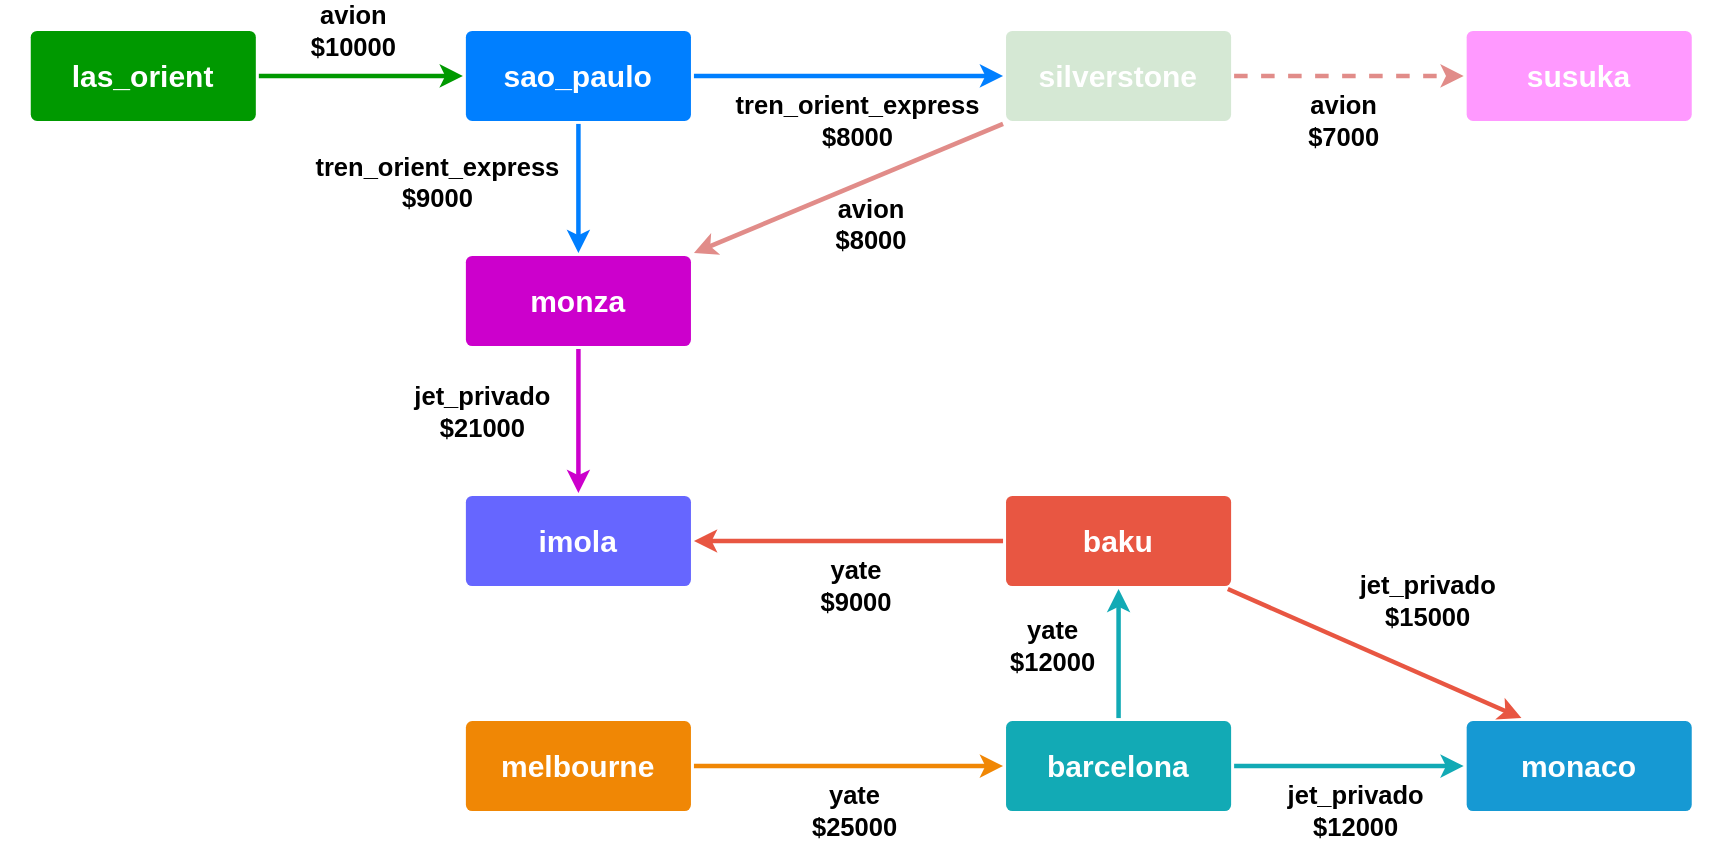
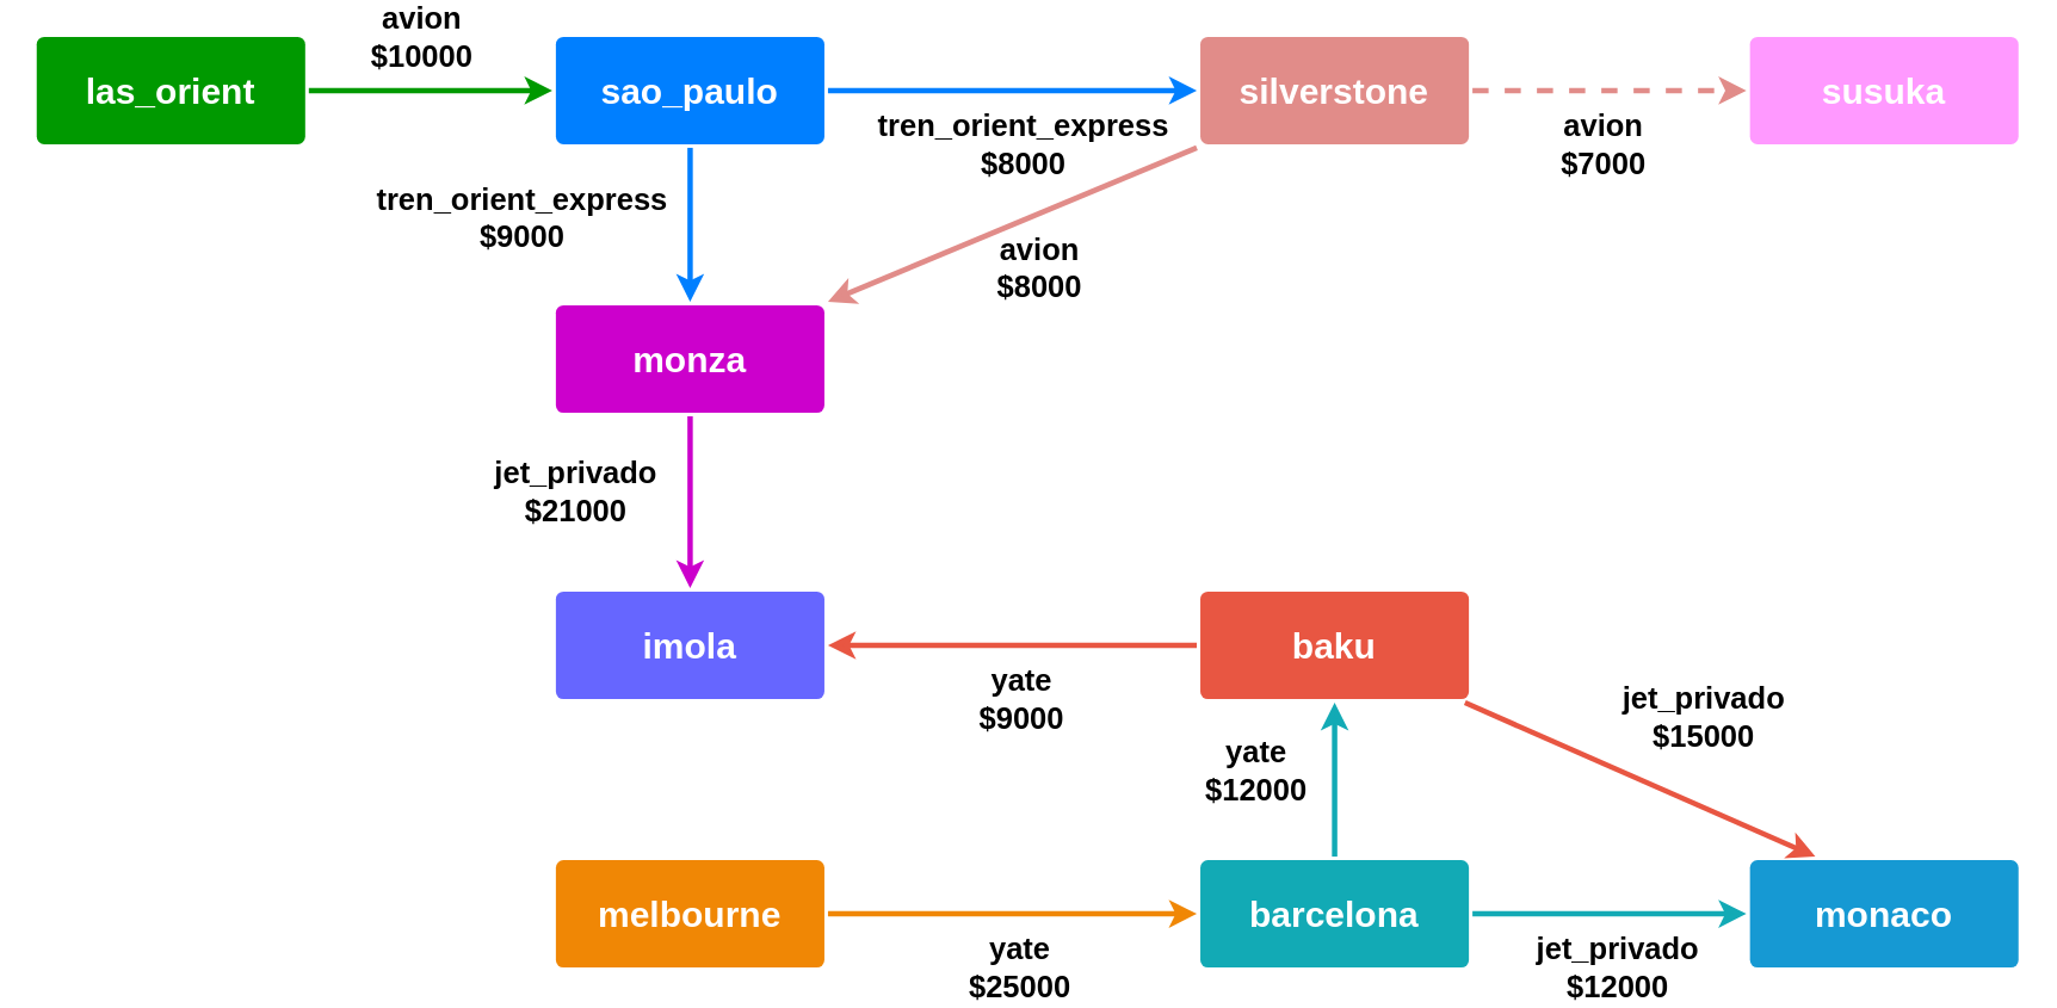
- <mxCell id="16" value="silverstone" style="rounded=1;whiteSpace=wrap;html=1;shadow=0;labelBackgroundColor=none;strokeColor=none;strokeWidth=3;fillColor=#d5e8d4;fontFamily=Helvetica;fontSize=20;fontColor=#FFFFFF;align=center;spacing=5;fontStyle=1;arcSize=7;perimeterSpacing=2;" vertex="1" parent="1"><mxGeometry x="670" y="20" width="150" height="60" as="geometry" /></mxCell>
+ <mxCell id="16" value="silverstone" style="rounded=1;whiteSpace=wrap;html=1;shadow=0;labelBackgroundColor=none;strokeColor=none;strokeWidth=3;fillColor=#e18c89;fontFamily=Helvetica;fontSize=20;fontColor=#FFFFFF;align=center;spacing=5;fontStyle=1;arcSize=7;perimeterSpacing=2;" vertex="1" parent="1"><mxGeometry x="670" y="20" width="150" height="60" as="geometry" /></mxCell>
